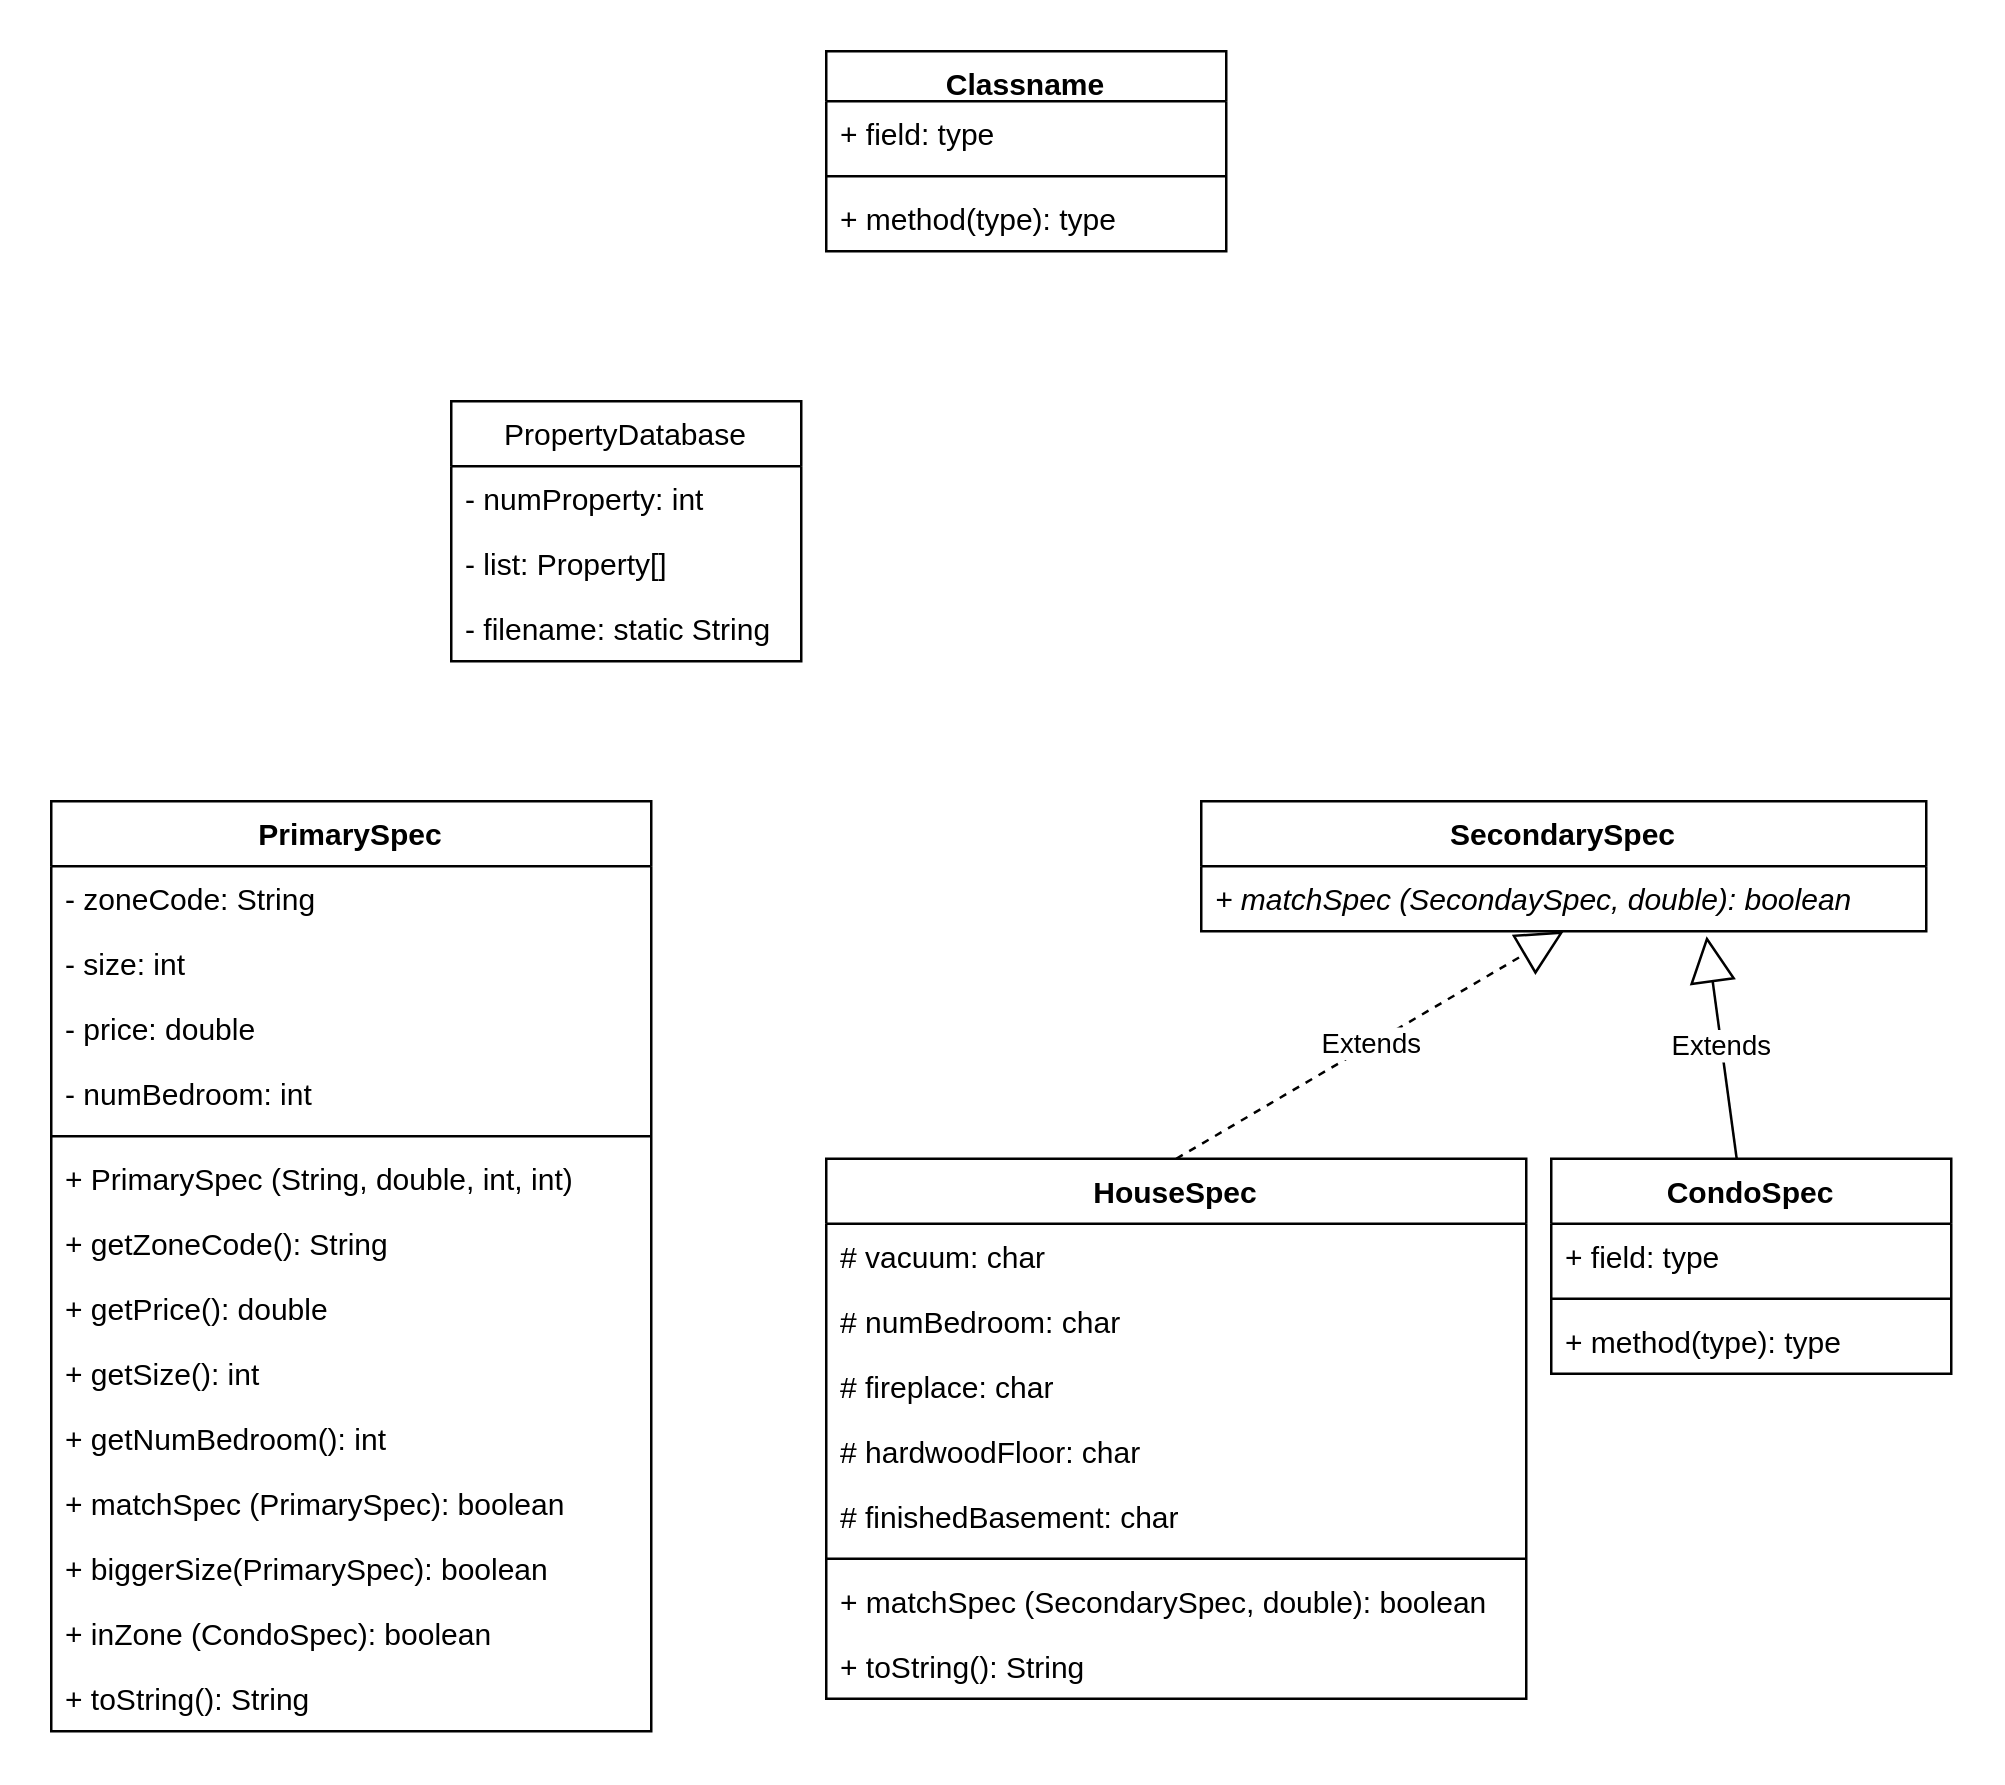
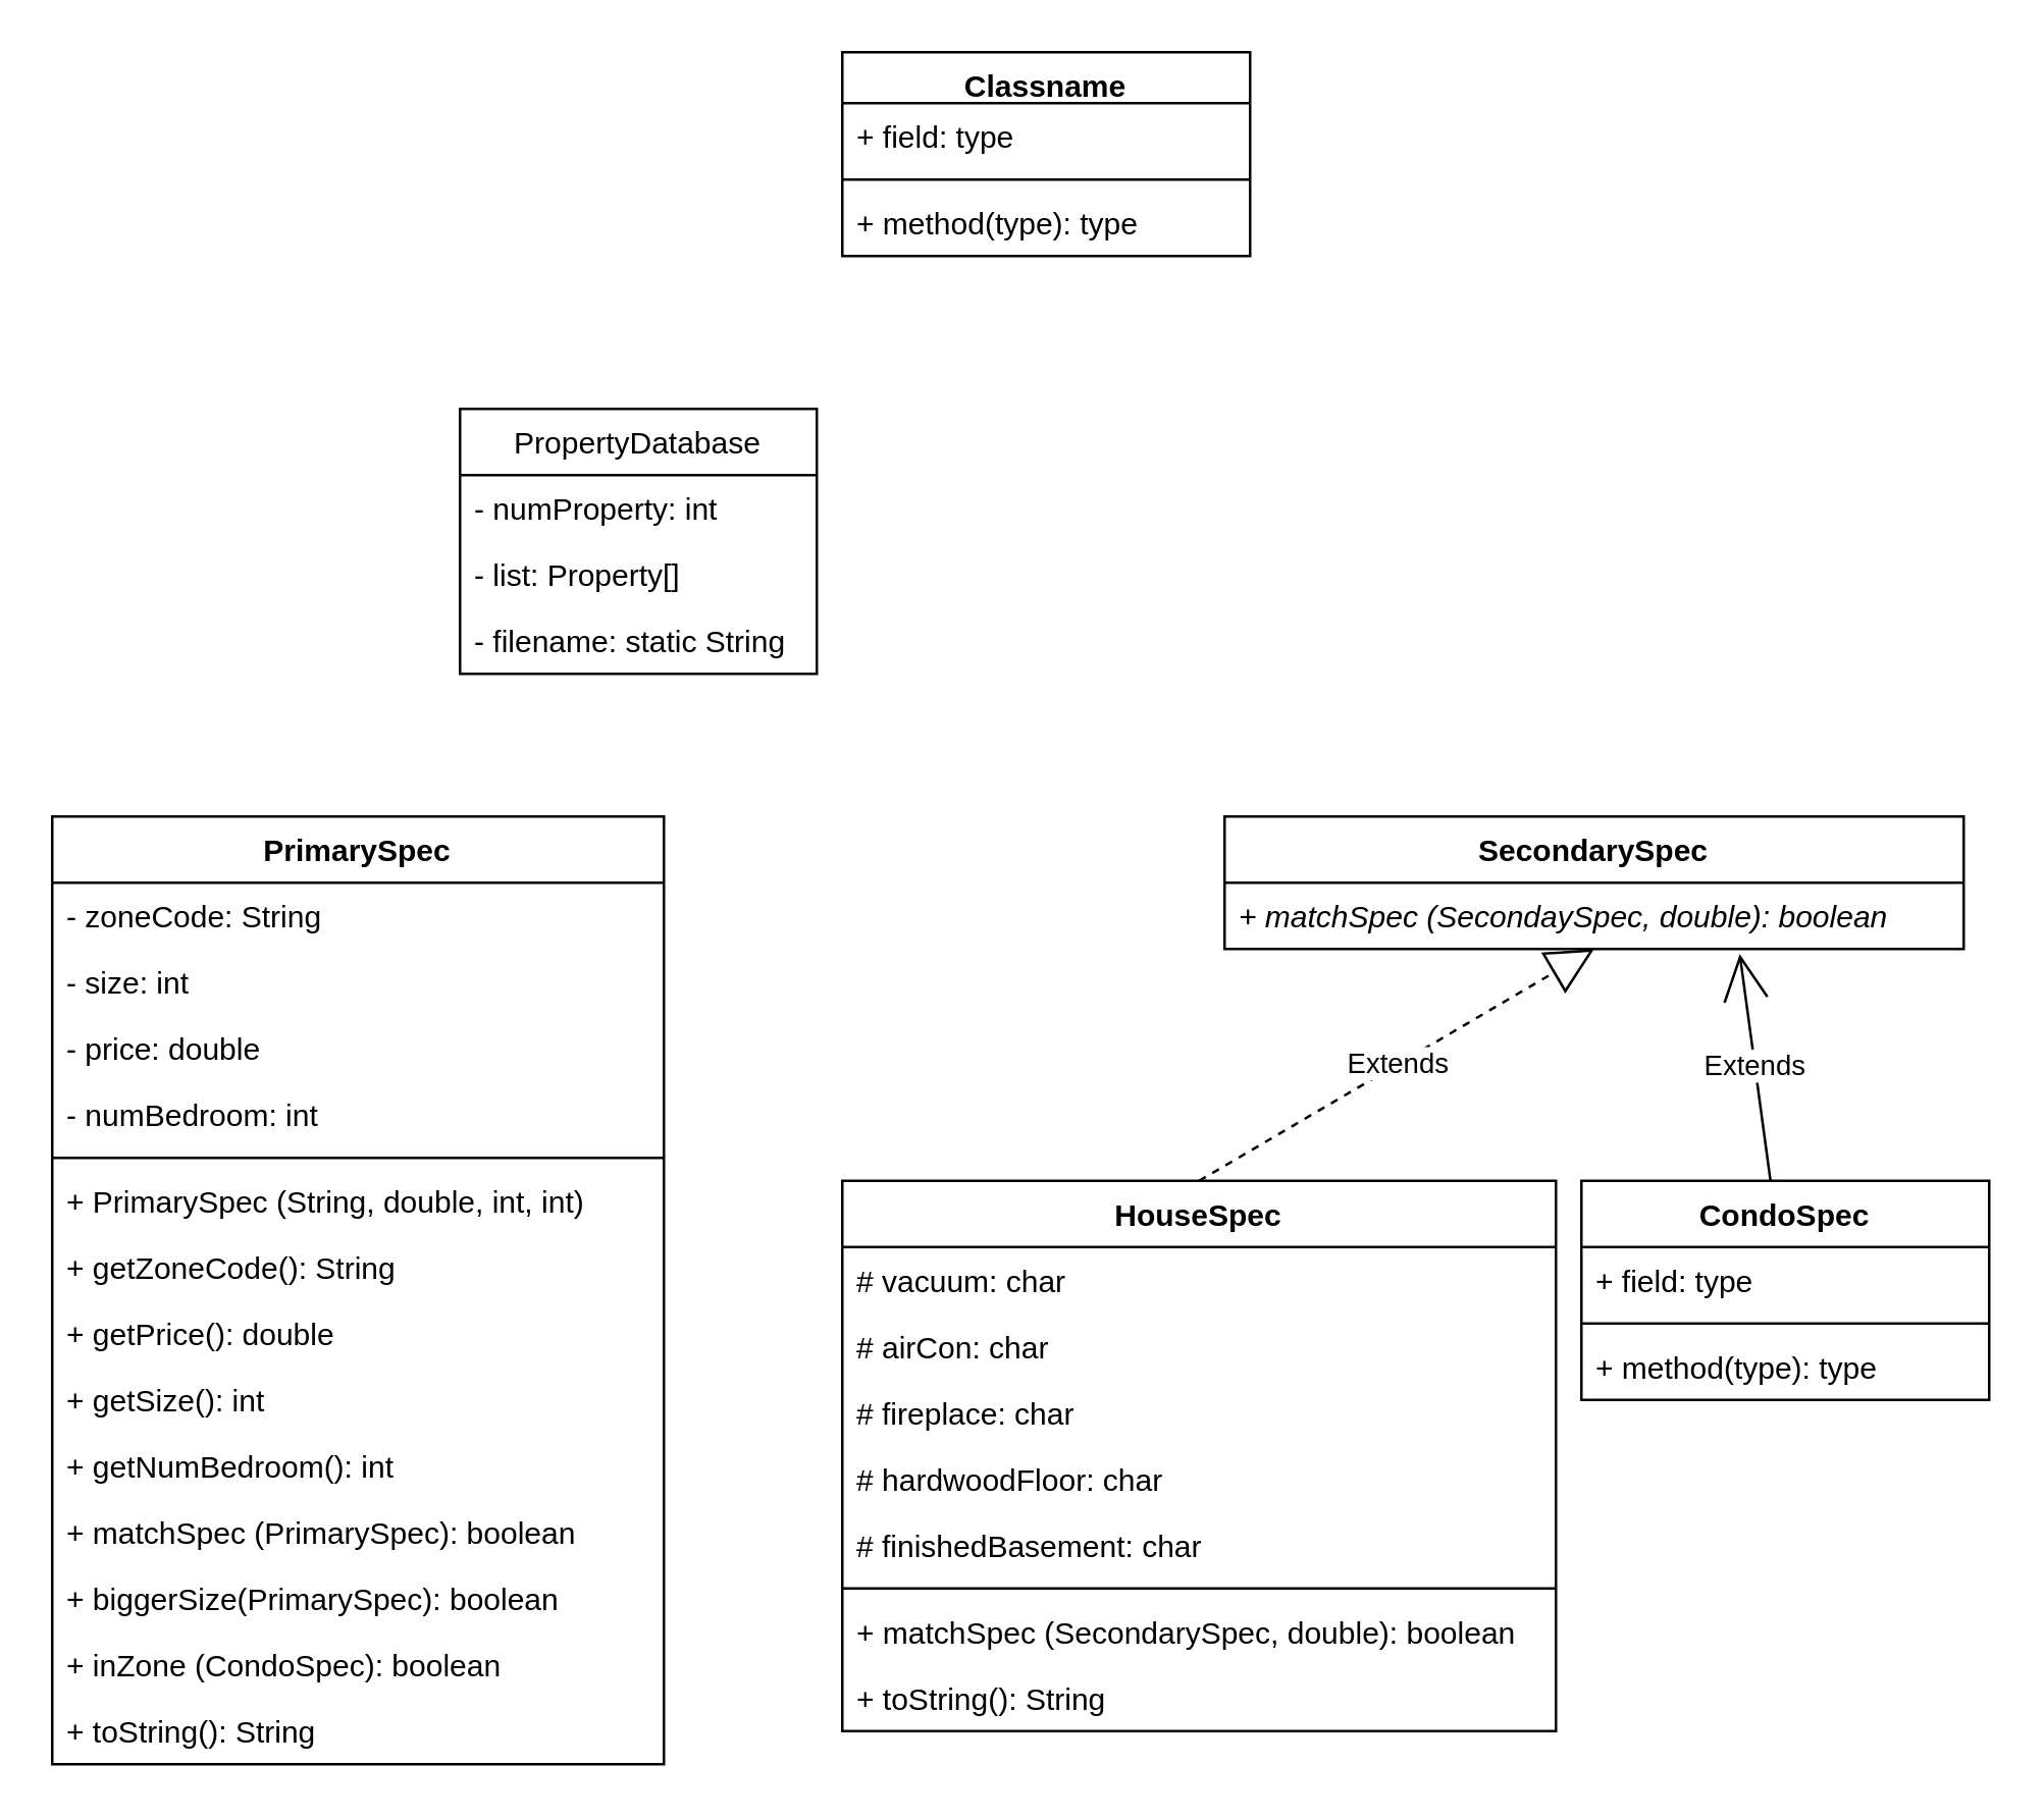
- <mxCell id="41" value="Extends" style="endArrow=block;endSize=16;endFill=0;html=1;rounded=0;fillColor=#FFFFFF;entryX=0.697;entryY=1.077;entryDx=0;entryDy=0;entryPerimeter=0;" edge="1" parent="1" source="37" target="22"><mxGeometry width="160" relative="1" as="geometry"><mxPoint x="640" y="510" as="sourcePoint" /><mxPoint x="800" y="510" as="targetPoint" /></mxGeometry></mxCell>
+ <mxCell id="41" value="Extends" style="endArrow=open;endSize=16;endFill=0;html=1;rounded=0;fillColor=#FFFFFF;entryX=0.697;entryY=1.077;entryDx=0;entryDy=0;entryPerimeter=0;" edge="1" parent="1" source="37" target="22"><mxGeometry width="160" relative="1" as="geometry"><mxPoint x="640" y="510" as="sourcePoint" /><mxPoint x="800" y="510" as="targetPoint" /></mxGeometry></mxCell>
- <mxCell id="29" value="# numBedroom: char" style="text;strokeColor=none;fillColor=none;align=left;verticalAlign=top;spacingLeft=4;spacingRight=4;overflow=hidden;rotatable=0;points=[[0,0.5],[1,0.5]];portConstraint=eastwest;" vertex="1" parent="27"><mxGeometry y="52" width="280" height="26" as="geometry" /></mxCell>
+ <mxCell id="29" value="# airCon: char" style="text;strokeColor=none;fillColor=none;align=left;verticalAlign=top;spacingLeft=4;spacingRight=4;overflow=hidden;rotatable=0;points=[[0,0.5],[1,0.5]];portConstraint=eastwest;" vertex="1" parent="27"><mxGeometry y="52" width="280" height="26" as="geometry" /></mxCell>
